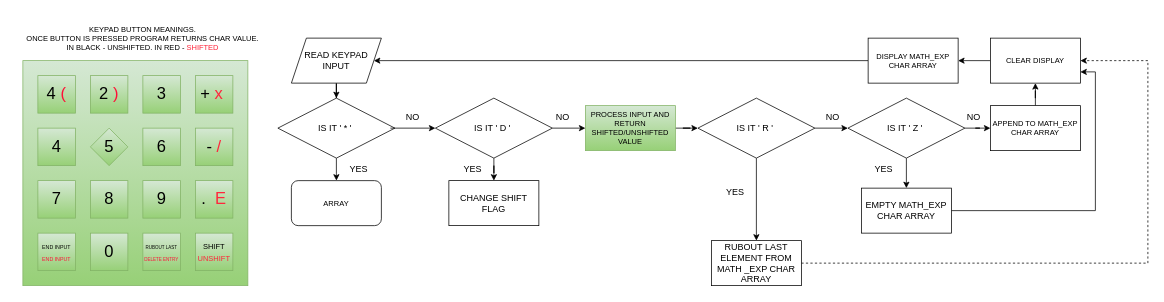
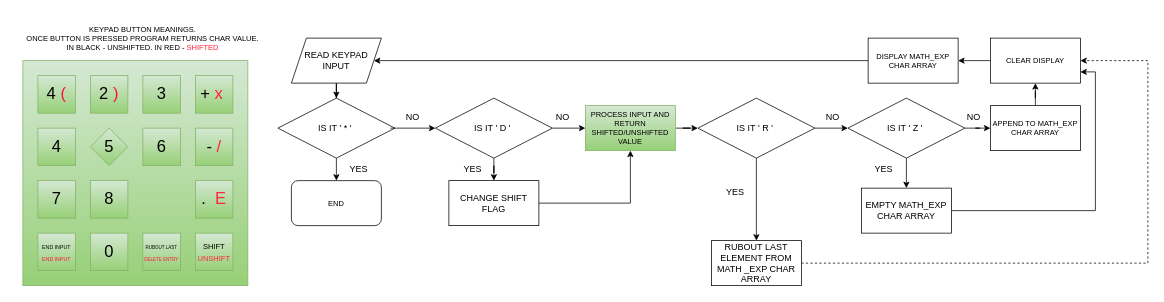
+ <mxCell id="30" style="edgeStyle=orthogonalEdgeStyle;rounded=0;orthogonalLoop=1;jettySize=auto;html=1;entryX=0.5;entryY=1;entryDx=0;entryDy=0;fontSize=14;fontColor=#FF263C;" edge="1" parent="1" source="31" target="33"><mxGeometry relative="1" as="geometry" /></mxCell>
- <mxCell id="13" value="&lt;font style=&quot;font-size: 22px&quot;&gt;9&lt;/font&gt;" style="rounded=0;whiteSpace=wrap;html=1;fillColor=#d5e8d4;strokeColor=#82b366;gradientColor=#97d077;" parent="1" vertex="1"><mxGeometry x="190" y="240" width="50" height="50" as="geometry" /></mxCell>
- <mxCell id="56" value="ARRAY" style="rounded=1;whiteSpace=wrap;html=1;fontSize=10;fontColor=#000000;" vertex="1" parent="1"><mxGeometry x="388" y="240" width="120" height="60" as="geometry" /></mxCell>
+ <mxCell id="56" value="END" style="rounded=1;whiteSpace=wrap;html=1;fontSize=10;fontColor=#000000;" vertex="1" parent="1"><mxGeometry x="388" y="240" width="120" height="60" as="geometry" /></mxCell>
